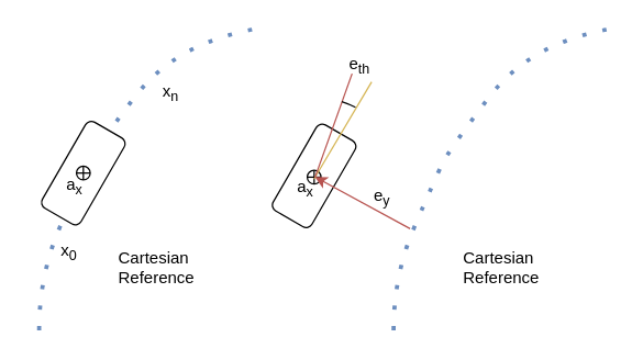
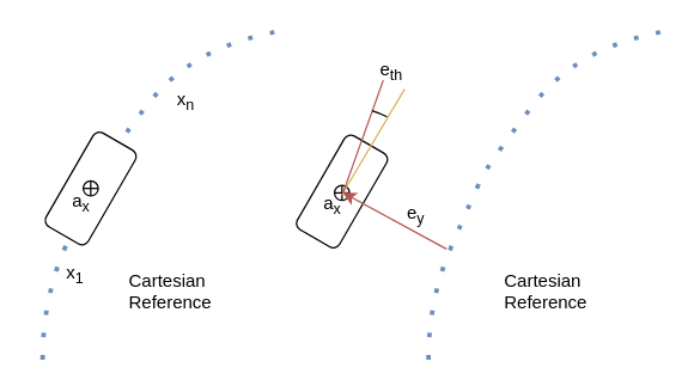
- <mxCell id="17" value="x&lt;sub&gt;0&lt;/sub&gt;" style="text;html=1;strokeColor=none;fillColor=none;align=center;verticalAlign=middle;whiteSpace=wrap;rounded=0;" vertex="1" parent="1"><mxGeometry x="20" y="168" width="60" height="30" as="geometry" /></mxCell>
+ <mxCell id="17" value="x&lt;sub&gt;1&lt;/sub&gt;" style="text;html=1;strokeColor=none;fillColor=none;align=center;verticalAlign=middle;whiteSpace=wrap;rounded=0;" vertex="1" parent="1"><mxGeometry x="20" y="168" width="60" height="30" as="geometry" /></mxCell>
